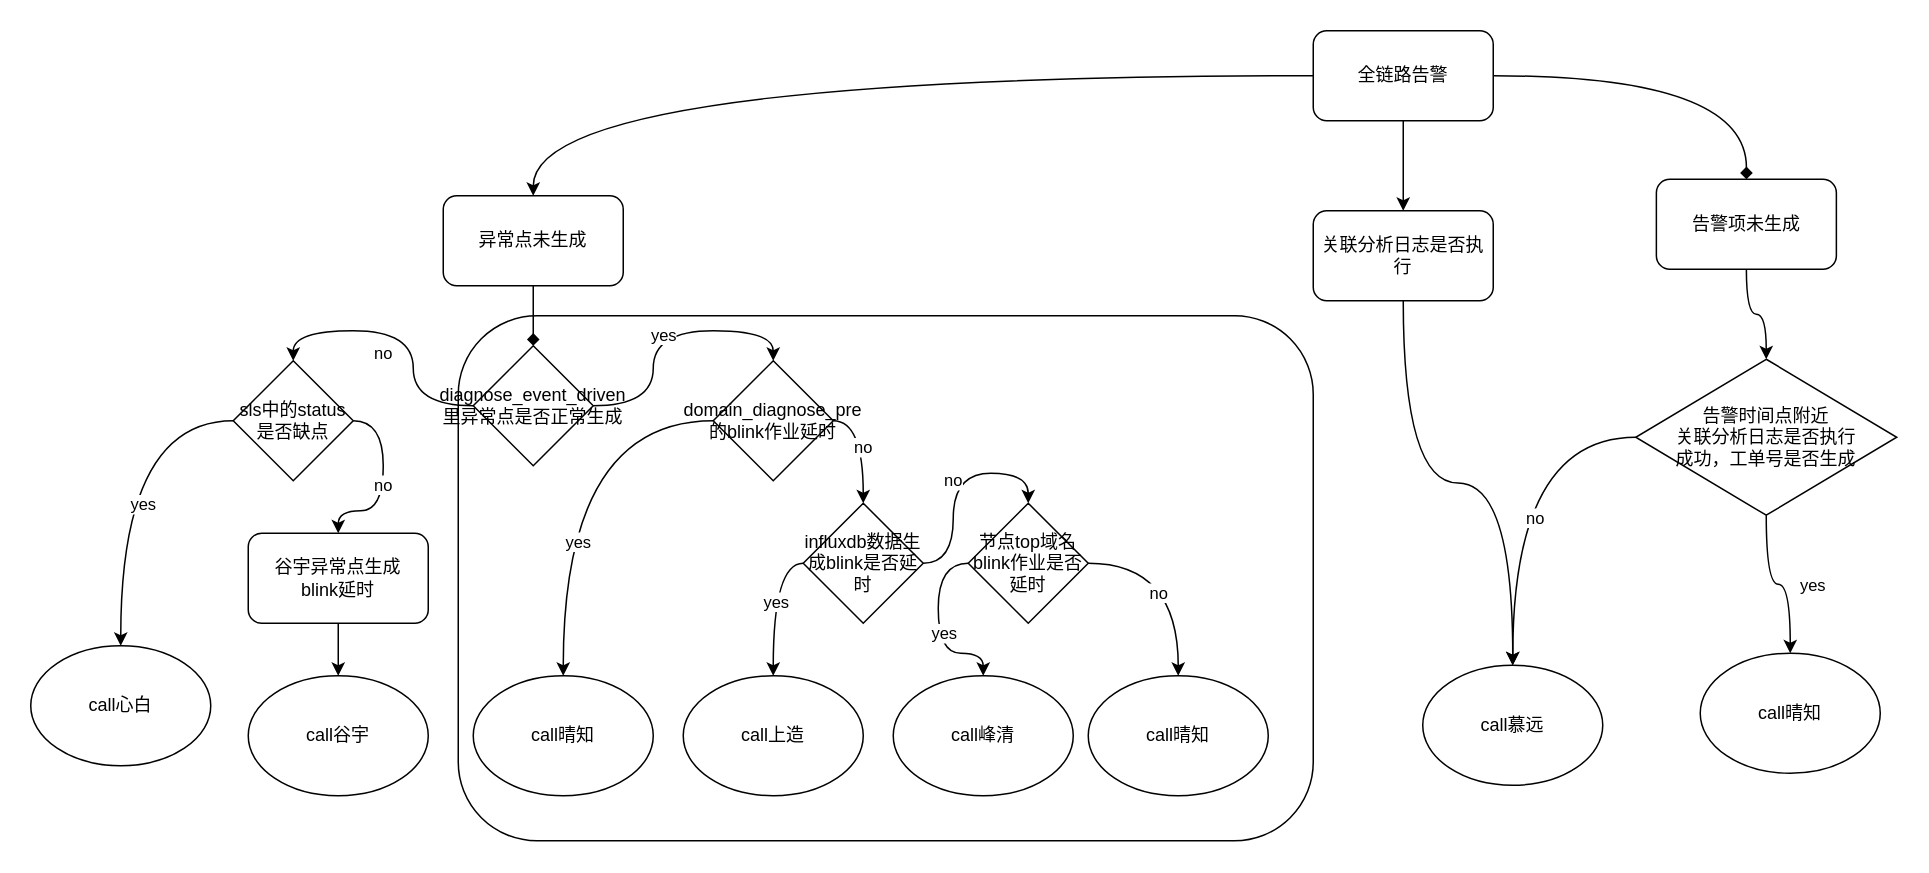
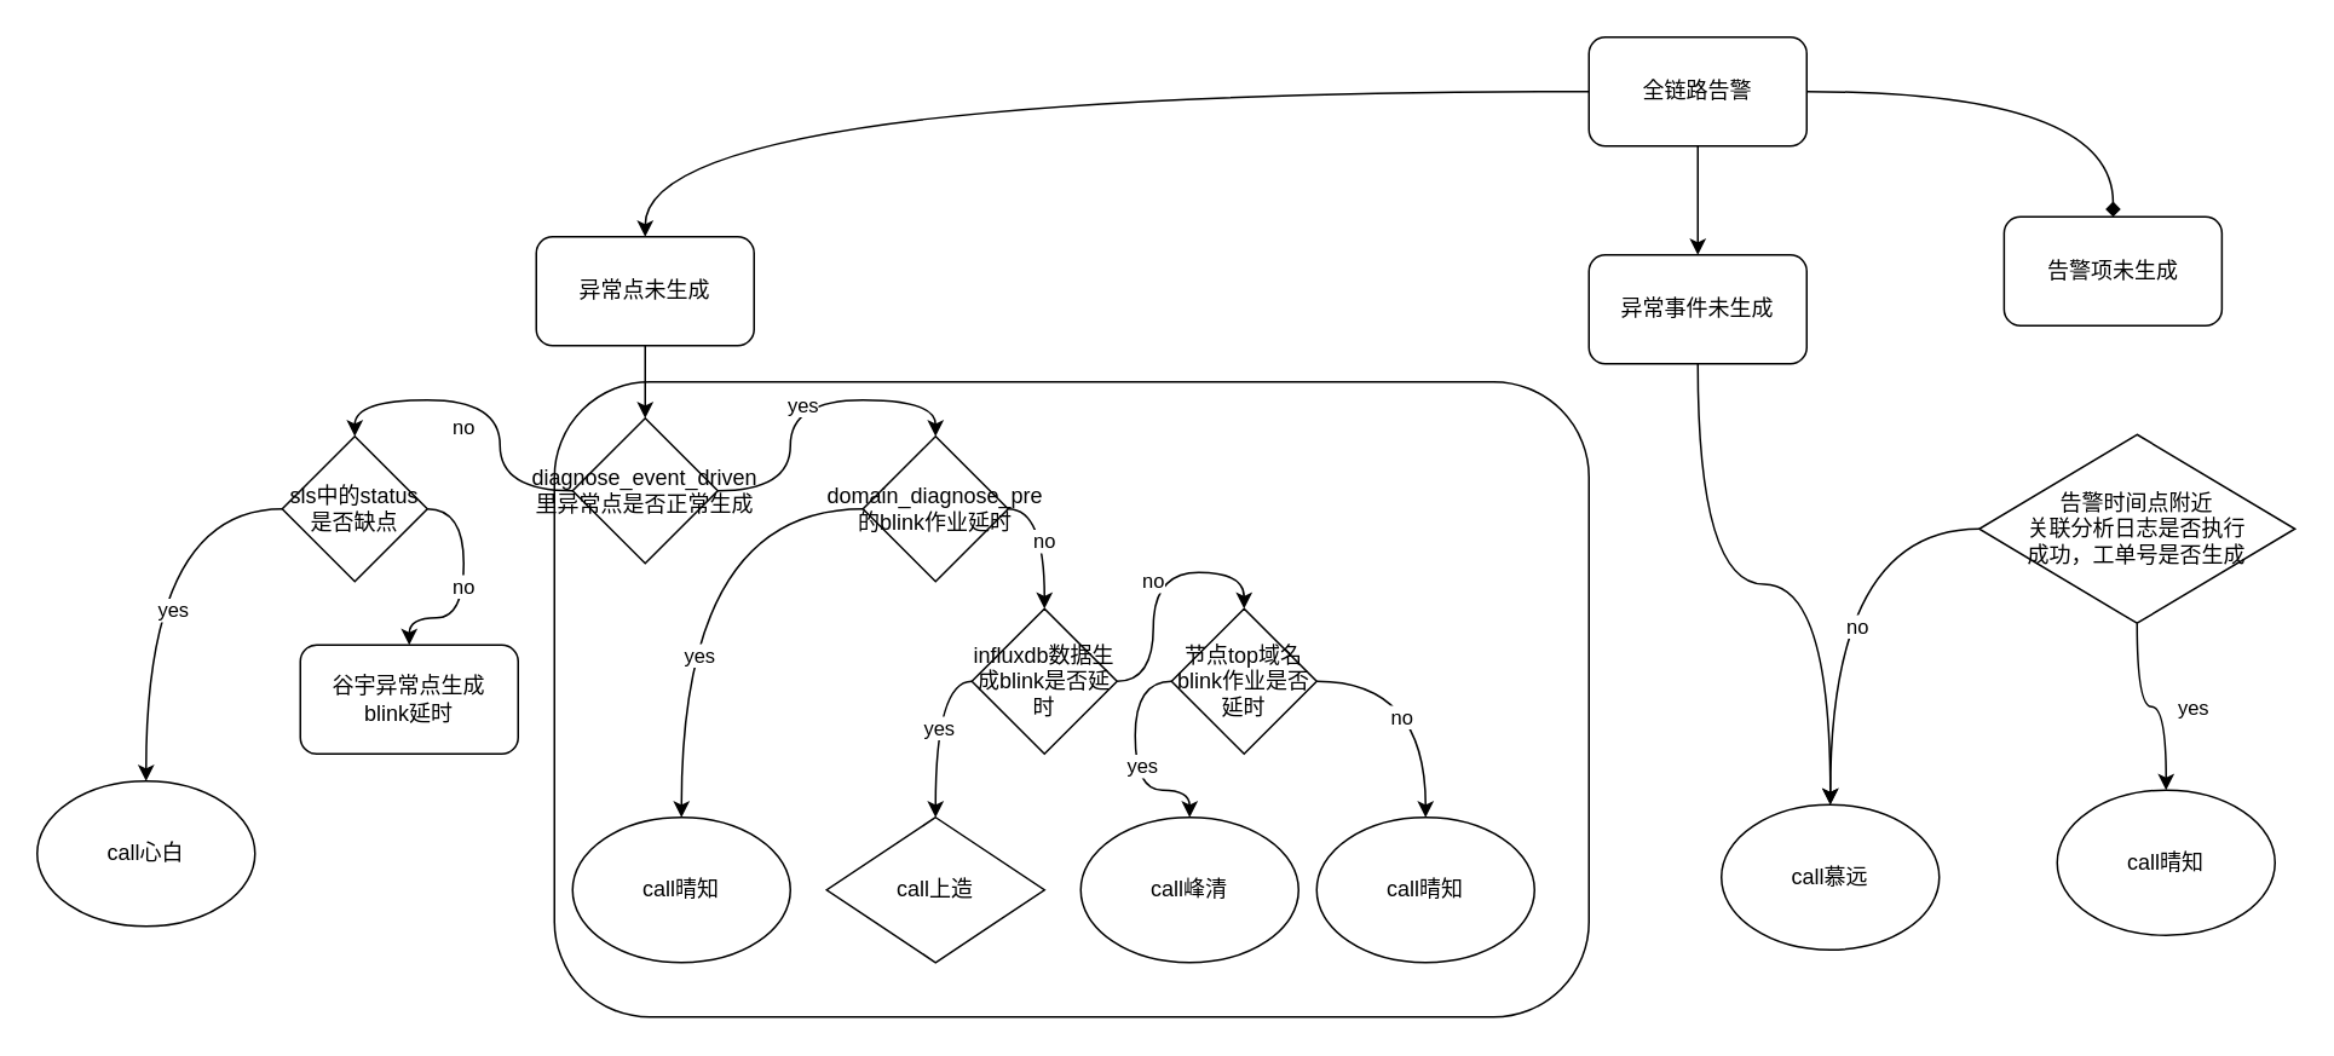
- <mxCell id="10" value="关联分析日志是否执行" style="rounded=1;whiteSpace=wrap;html=1;" vertex="1" parent="1"><mxGeometry x="875" y="140" width="120" height="60" as="geometry" /></mxCell>
+ <mxCell id="10" value="异常事件未生成" style="rounded=1;whiteSpace=wrap;html=1;" vertex="1" parent="1"><mxGeometry x="875" y="140" width="120" height="60" as="geometry" /></mxCell>
- <mxCell id="11" style="edgeStyle=orthogonalEdgeStyle;curved=1;rounded=0;orthogonalLoop=1;jettySize=auto;html=1;exitX=0.5;exitY=1;exitDx=0;exitDy=0;entryX=0.5;entryY=0;entryDx=0;entryDy=0;" edge="1" parent="1" source="12" target="44"><mxGeometry relative="1" as="geometry"><mxPoint x="1163.75" y="239" as="targetPoint" /></mxGeometry></mxCell>
- <mxCell id="7" value="" style="edgeStyle=orthogonalEdgeStyle;curved=1;rounded=0;orthogonalLoop=1;jettySize=auto;html=1;endArrow=diamond;" edge="1" parent="1" source="8" target="19"><mxGeometry relative="1" as="geometry" /></mxCell>
+ <mxCell id="7" value="" style="edgeStyle=orthogonalEdgeStyle;curved=1;rounded=0;orthogonalLoop=1;jettySize=auto;html=1;" edge="1" parent="1" source="8" target="19"><mxGeometry relative="1" as="geometry" /></mxCell>
- <mxCell id="13" value="" style="edgeStyle=orthogonalEdgeStyle;curved=1;rounded=0;orthogonalLoop=1;jettySize=auto;html=1;" edge="1" parent="1" source="14" target="24"><mxGeometry relative="1" as="geometry" /></mxCell>
- <mxCell id="24" value="call谷宇" style="ellipse;whiteSpace=wrap;html=1;" vertex="1" parent="1"><mxGeometry x="165" y="450" width="120" height="80" as="geometry" /></mxCell>
- <mxCell id="34" value="call上造" style="ellipse;whiteSpace=wrap;html=1;" vertex="1" parent="1"><mxGeometry x="455" y="450" width="120" height="80" as="geometry" /></mxCell>
+ <mxCell id="34" value="call上造" style="rhombus;whiteSpace=wrap;html=1;" vertex="1" parent="1"><mxGeometry x="455" y="450" width="120" height="80" as="geometry" /></mxCell>
